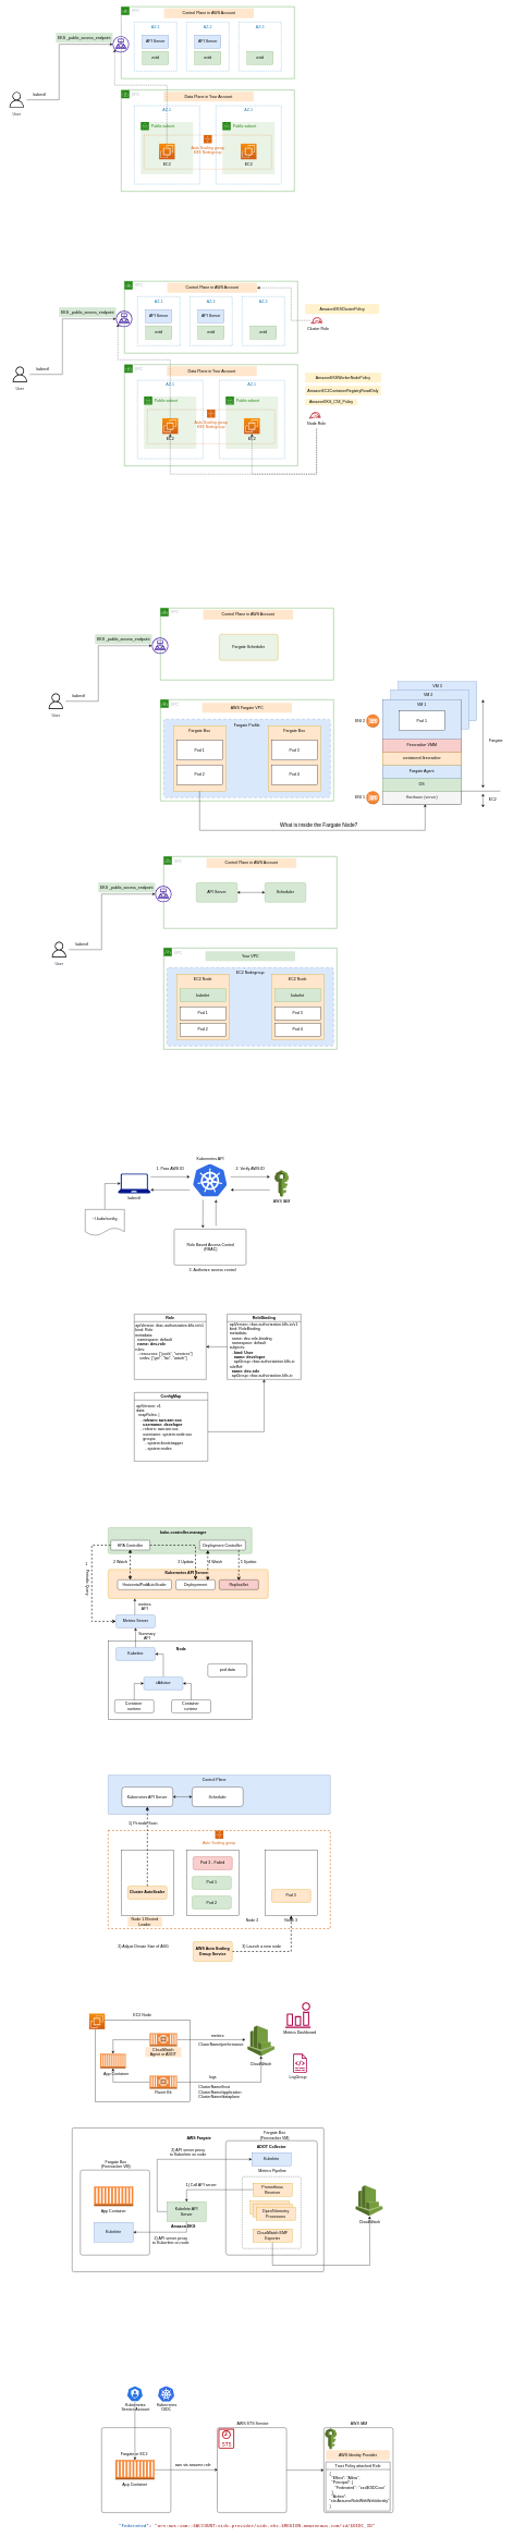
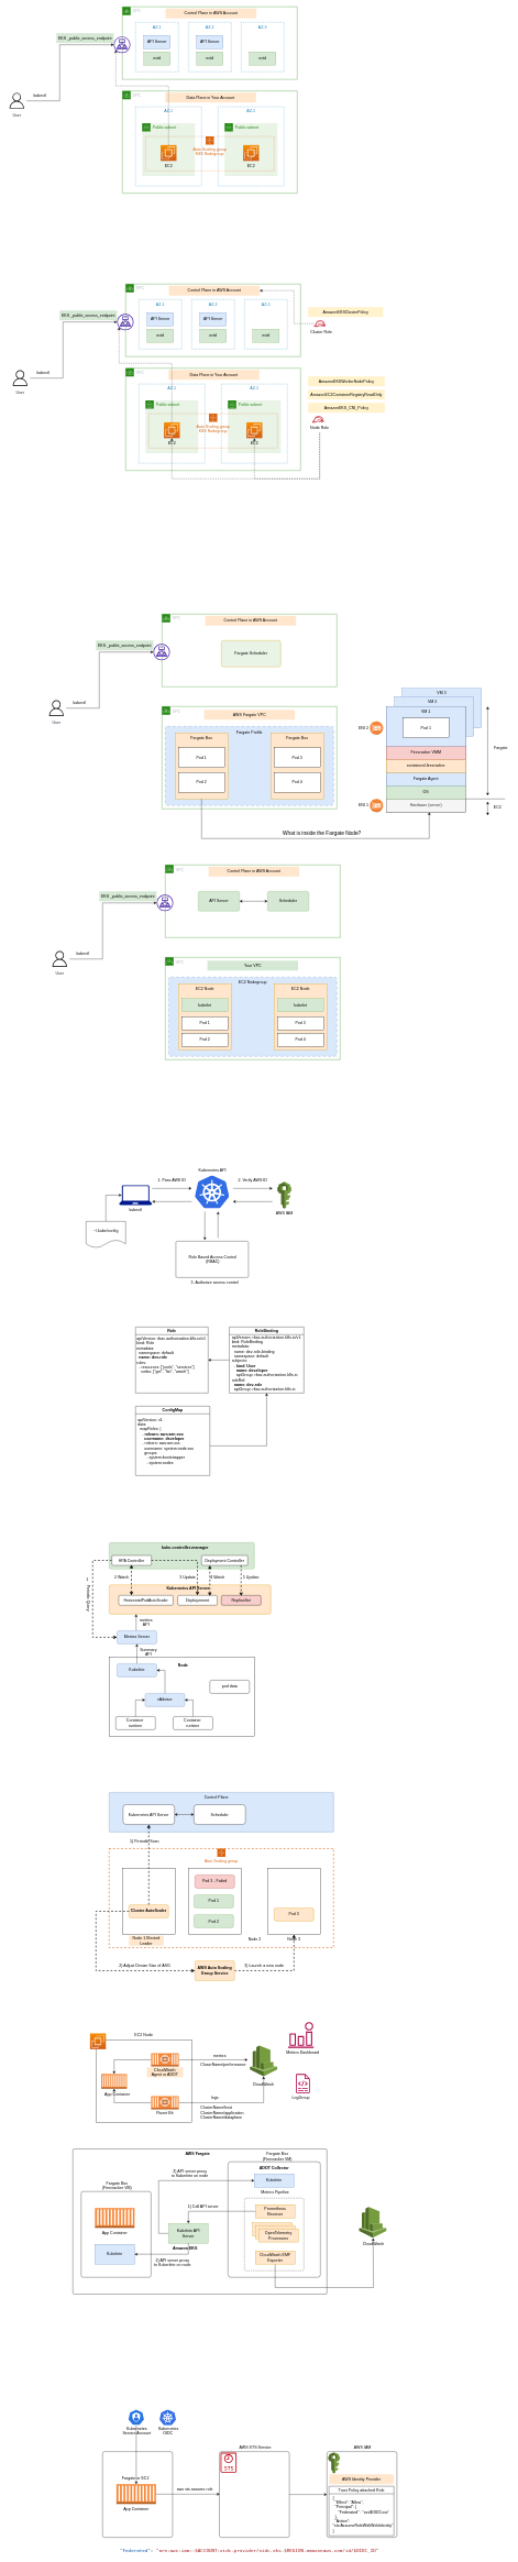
- <mxCell id="69" value="AmazonEKS_CNI_Policy" style="text;html=1;strokeColor=none;fillColor=#fff2cc;align=center;verticalAlign=middle;whiteSpace=wrap;rounded=0;" parent="30" vertex="1"><mxGeometry x="902.73" y="360" width="160" height="20" as="geometry" /></mxCell>
+ <mxCell id="69" value="AmazonEKS_CNI_Policy" style="text;html=1;strokeColor=none;fillColor=#fff2cc;align=center;verticalAlign=middle;whiteSpace=wrap;rounded=0;" parent="30" vertex="1"><mxGeometry x="902.73" y="360" width="232.27" height="30" as="geometry" /></mxCell>
+ <mxCell id="192" style="edgeStyle=orthogonalEdgeStyle;rounded=0;orthogonalLoop=1;jettySize=auto;html=1;entryX=0;entryY=0.5;entryDx=0;entryDy=0;dashed=1;strokeWidth=2;" parent="1" source="175" target="191" edge="1"><mxGeometry relative="1" as="geometry"><mxPoint x="230" y="5610" as="targetPoint" /><Array as="points"><mxPoint x="290" y="5790" /><mxPoint x="290" y="5970" /></Array></mxGeometry></mxCell>
- <mxCell id="262" value="&lt;b&gt;AWS Fargate&lt;/b&gt;" style="text;html=1;strokeColor=none;fillColor=none;align=center;verticalAlign=middle;whiteSpace=wrap;rounded=0;" parent="1" vertex="1"><mxGeometry x="537.5" y="6525" width="140" height="30" as="geometry" /></mxCell>
+ <mxCell id="262" value="&lt;b&gt;AWS Fargate&lt;/b&gt;" style="text;html=1;strokeColor=none;fillColor=none;align=center;verticalAlign=middle;whiteSpace=wrap;rounded=0;" parent="1" vertex="1"><mxGeometry x="527.5" y="6510" width="140" height="30" as="geometry" /></mxCell>
